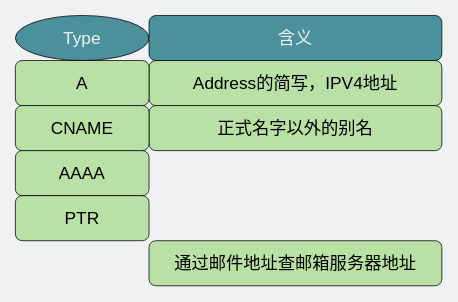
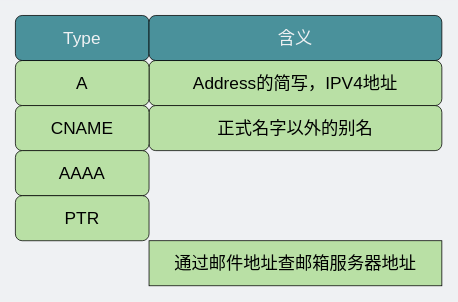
- <mxCell id="4" value="&lt;font color=&quot;#eff1f3&quot;&gt;Type&lt;/font&gt;" style="ellipse;whiteSpace=wrap;html=1;fontSize=23;fillColor=#4A919B;" vertex="1" parent="1"><mxGeometry x="20" y="20" width="178" height="60" as="geometry" /></mxCell>
+ <mxCell id="4" value="&lt;font color=&quot;#eff1f3&quot;&gt;Type&lt;/font&gt;" style="rounded=1;whiteSpace=wrap;html=1;fontSize=23;fillColor=#4A919B;" vertex="1" parent="1"><mxGeometry x="20" y="20" width="178" height="60" as="geometry" /></mxCell>
- <mxCell id="10" value="通过邮件地址查邮箱服务器地址" style="rounded=1;whiteSpace=wrap;html=1;fontSize=23;fillColor=#B9E0A5;" vertex="1" parent="1"><mxGeometry x="198" y="320" width="390" height="60" as="geometry" /></mxCell>
+ <mxCell id="10" value="通过邮件地址查邮箱服务器地址" style="whiteSpace=wrap;html=1;fontSize=23;fillColor=#B9E0A5;rounded=0;" vertex="1" parent="1"><mxGeometry x="198" y="320" width="390" height="60" as="geometry" /></mxCell>
